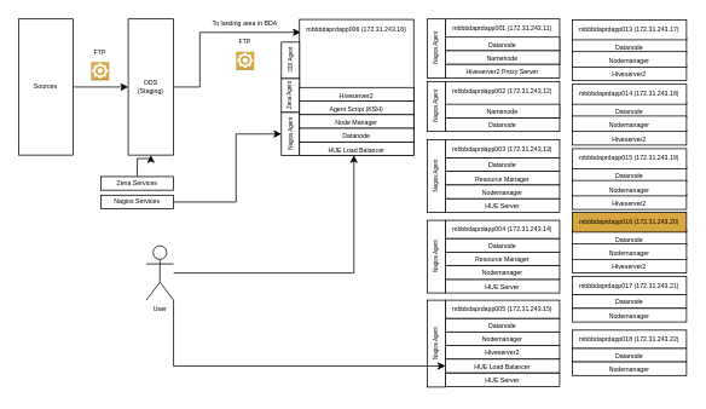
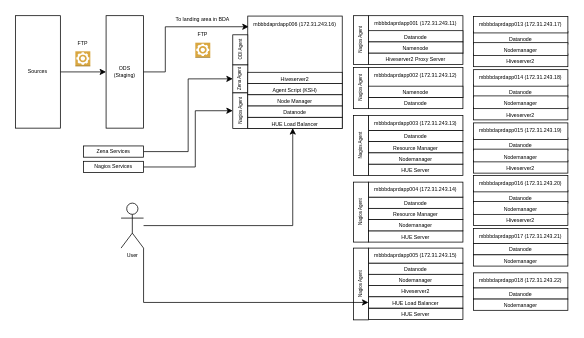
- <mxCell id="2" style="edgeStyle=orthogonalEdgeStyle;rounded=0;orthogonalLoop=1;jettySize=auto;html=1;" edge="1" parent="1" source="3" target="8"><mxGeometry relative="1" as="geometry" /></mxCell>
+ <mxCell id="2" style="edgeStyle=orthogonalEdgeStyle;rounded=0;orthogonalLoop=1;jettySize=auto;html=1;entryX=0;entryY=0.5;entryDx=0;entryDy=0;" edge="1" parent="1" source="3" target="80"><mxGeometry relative="1" as="geometry" /></mxCell>
- <mxCell id="68" value="&lt;font style=&quot;font-size: 7px;&quot;&gt;&lt;font style=&quot;font-size: 7px;&quot;&gt;mbbbdaprdapp016 (172.31.243.20)&lt;/font&gt;&lt;br style=&quot;font-size: 7px;&quot;&gt;&lt;/font&gt;" style="rounded=0;whiteSpace=wrap;html=1;verticalAlign=top;fontSize=7;horizontal=1;container=0;fillColor=#d9a741;" vertex="1" parent="65"><mxGeometry width="126" height="22" as="geometry" /></mxCell>
+ <mxCell id="68" value="&lt;font style=&quot;font-size: 7px;&quot;&gt;&lt;font style=&quot;font-size: 7px;&quot;&gt;mbbbdaprdapp016 (172.31.243.20)&lt;/font&gt;&lt;br style=&quot;font-size: 7px;&quot;&gt;&lt;/font&gt;" style="rounded=0;whiteSpace=wrap;html=1;verticalAlign=top;fontSize=7;horizontal=1;container=0;" vertex="1" parent="65"><mxGeometry width="126" height="22" as="geometry" /></mxCell>
